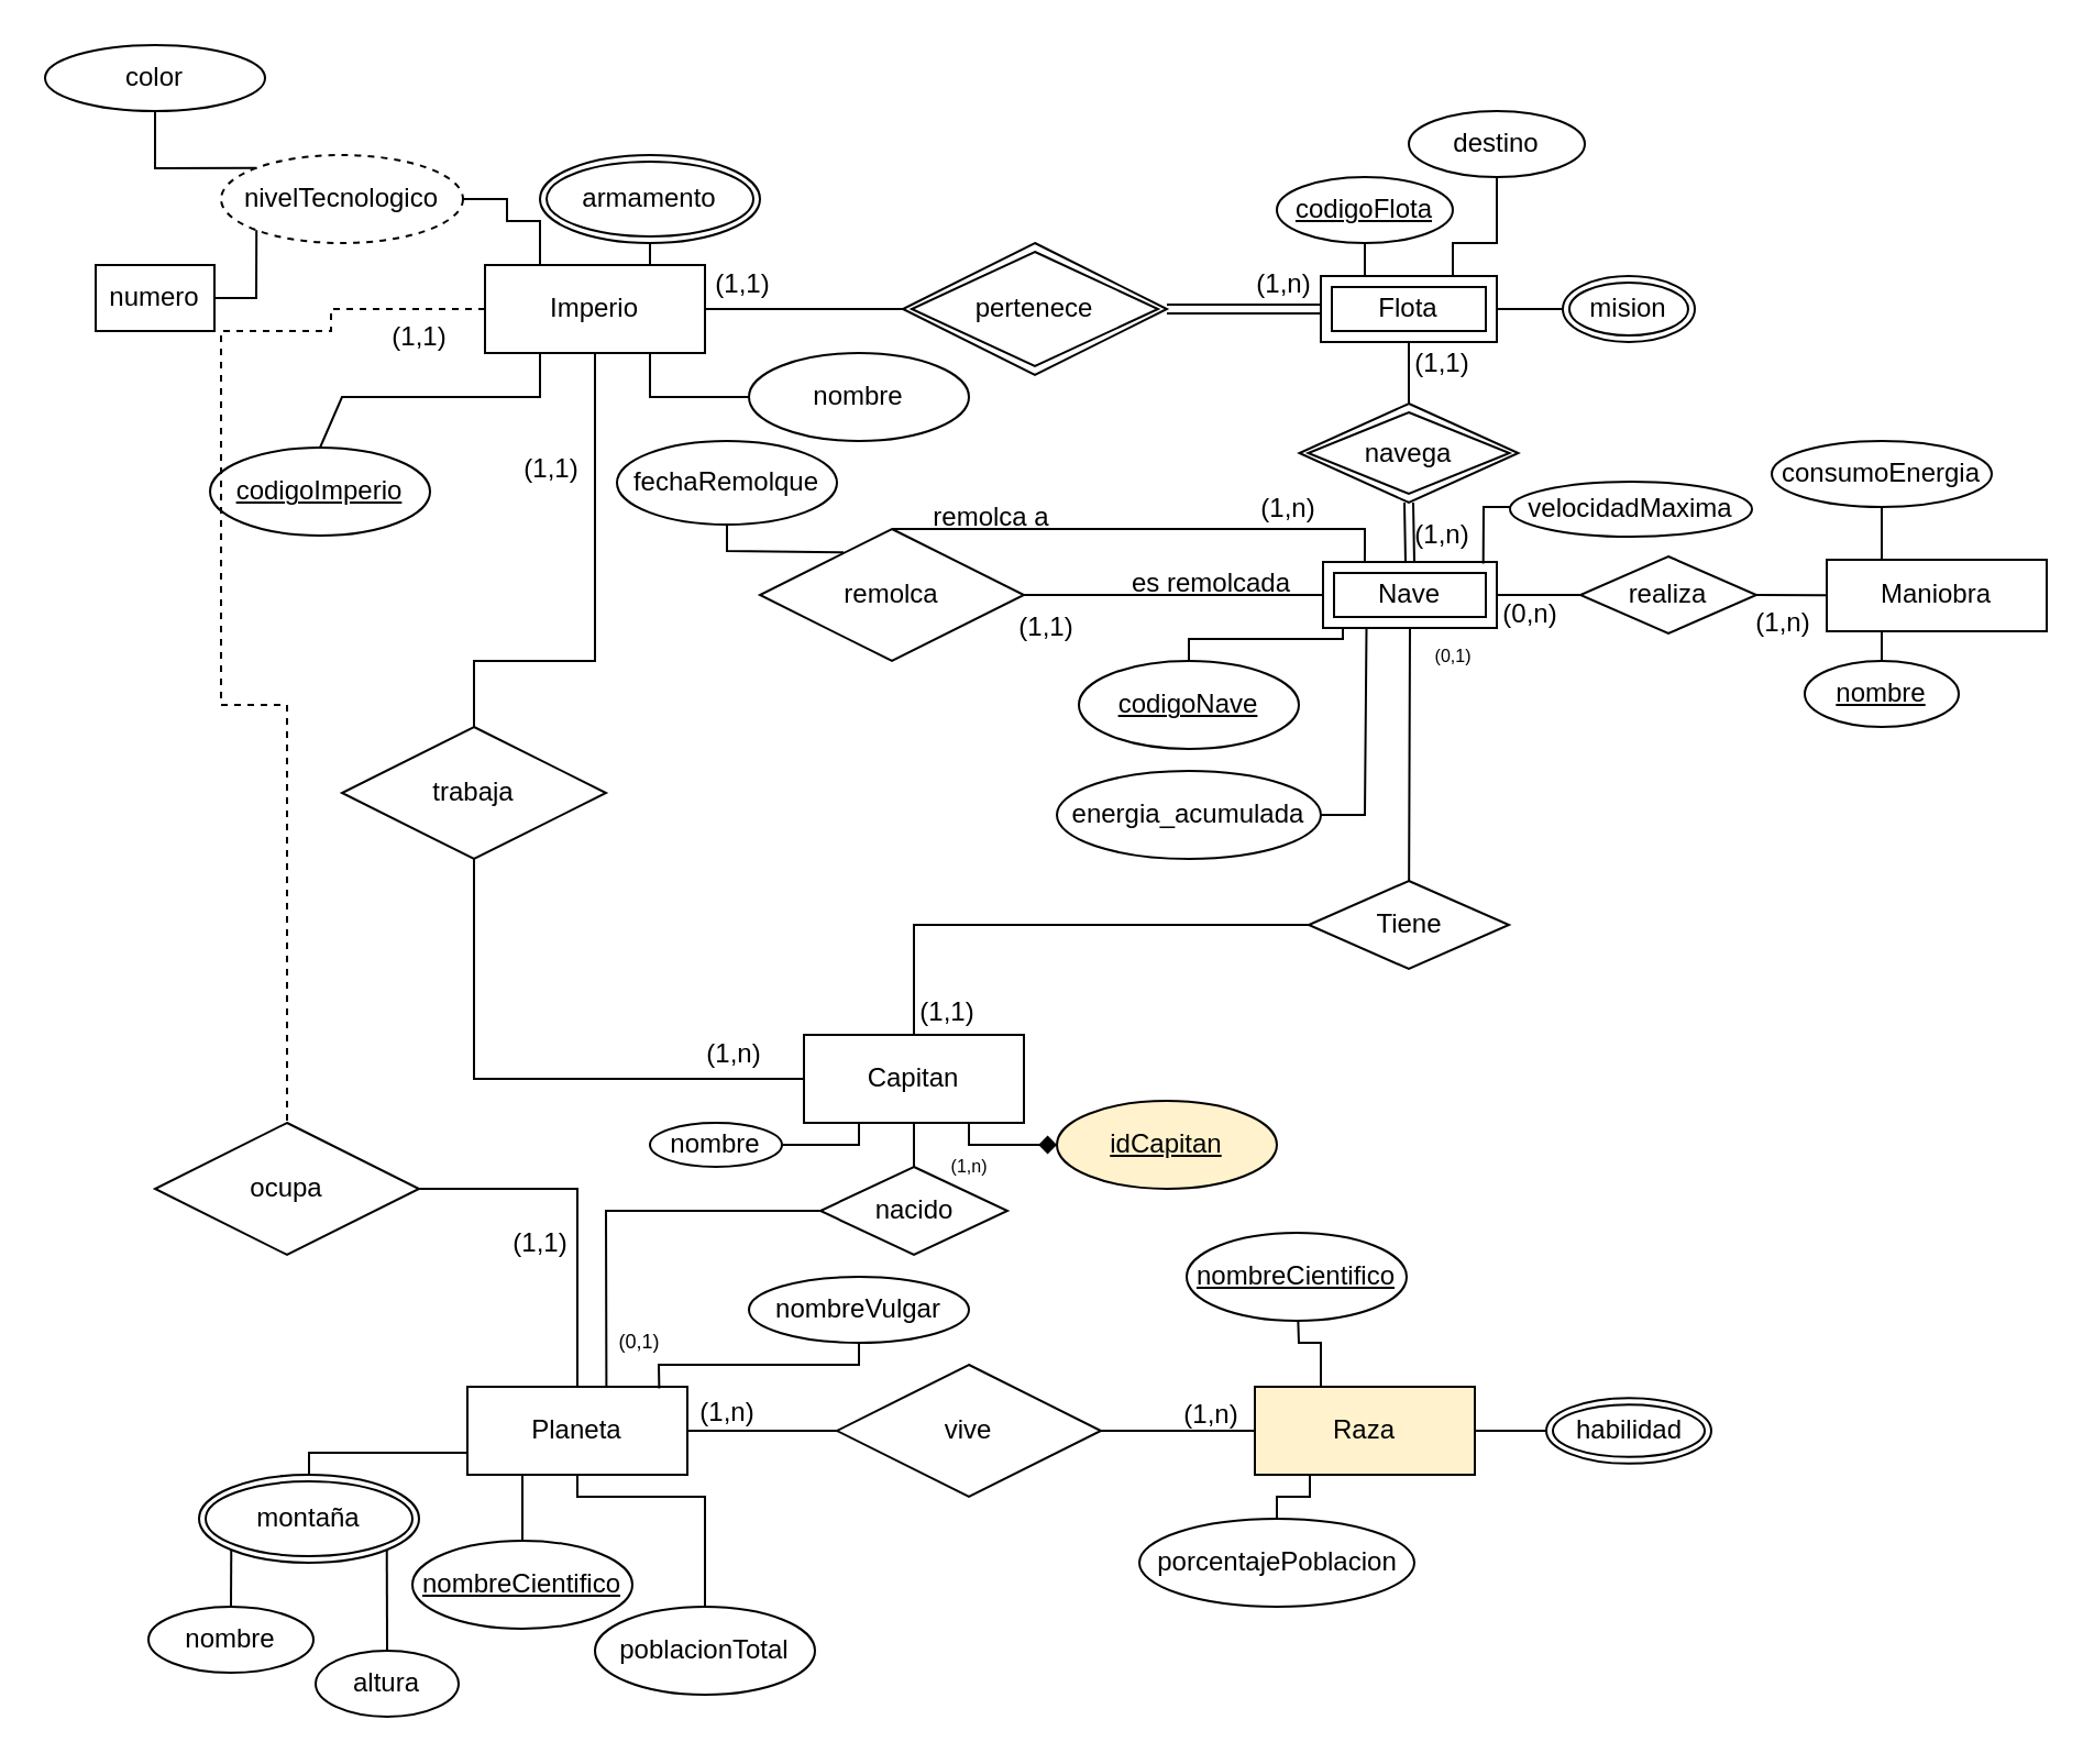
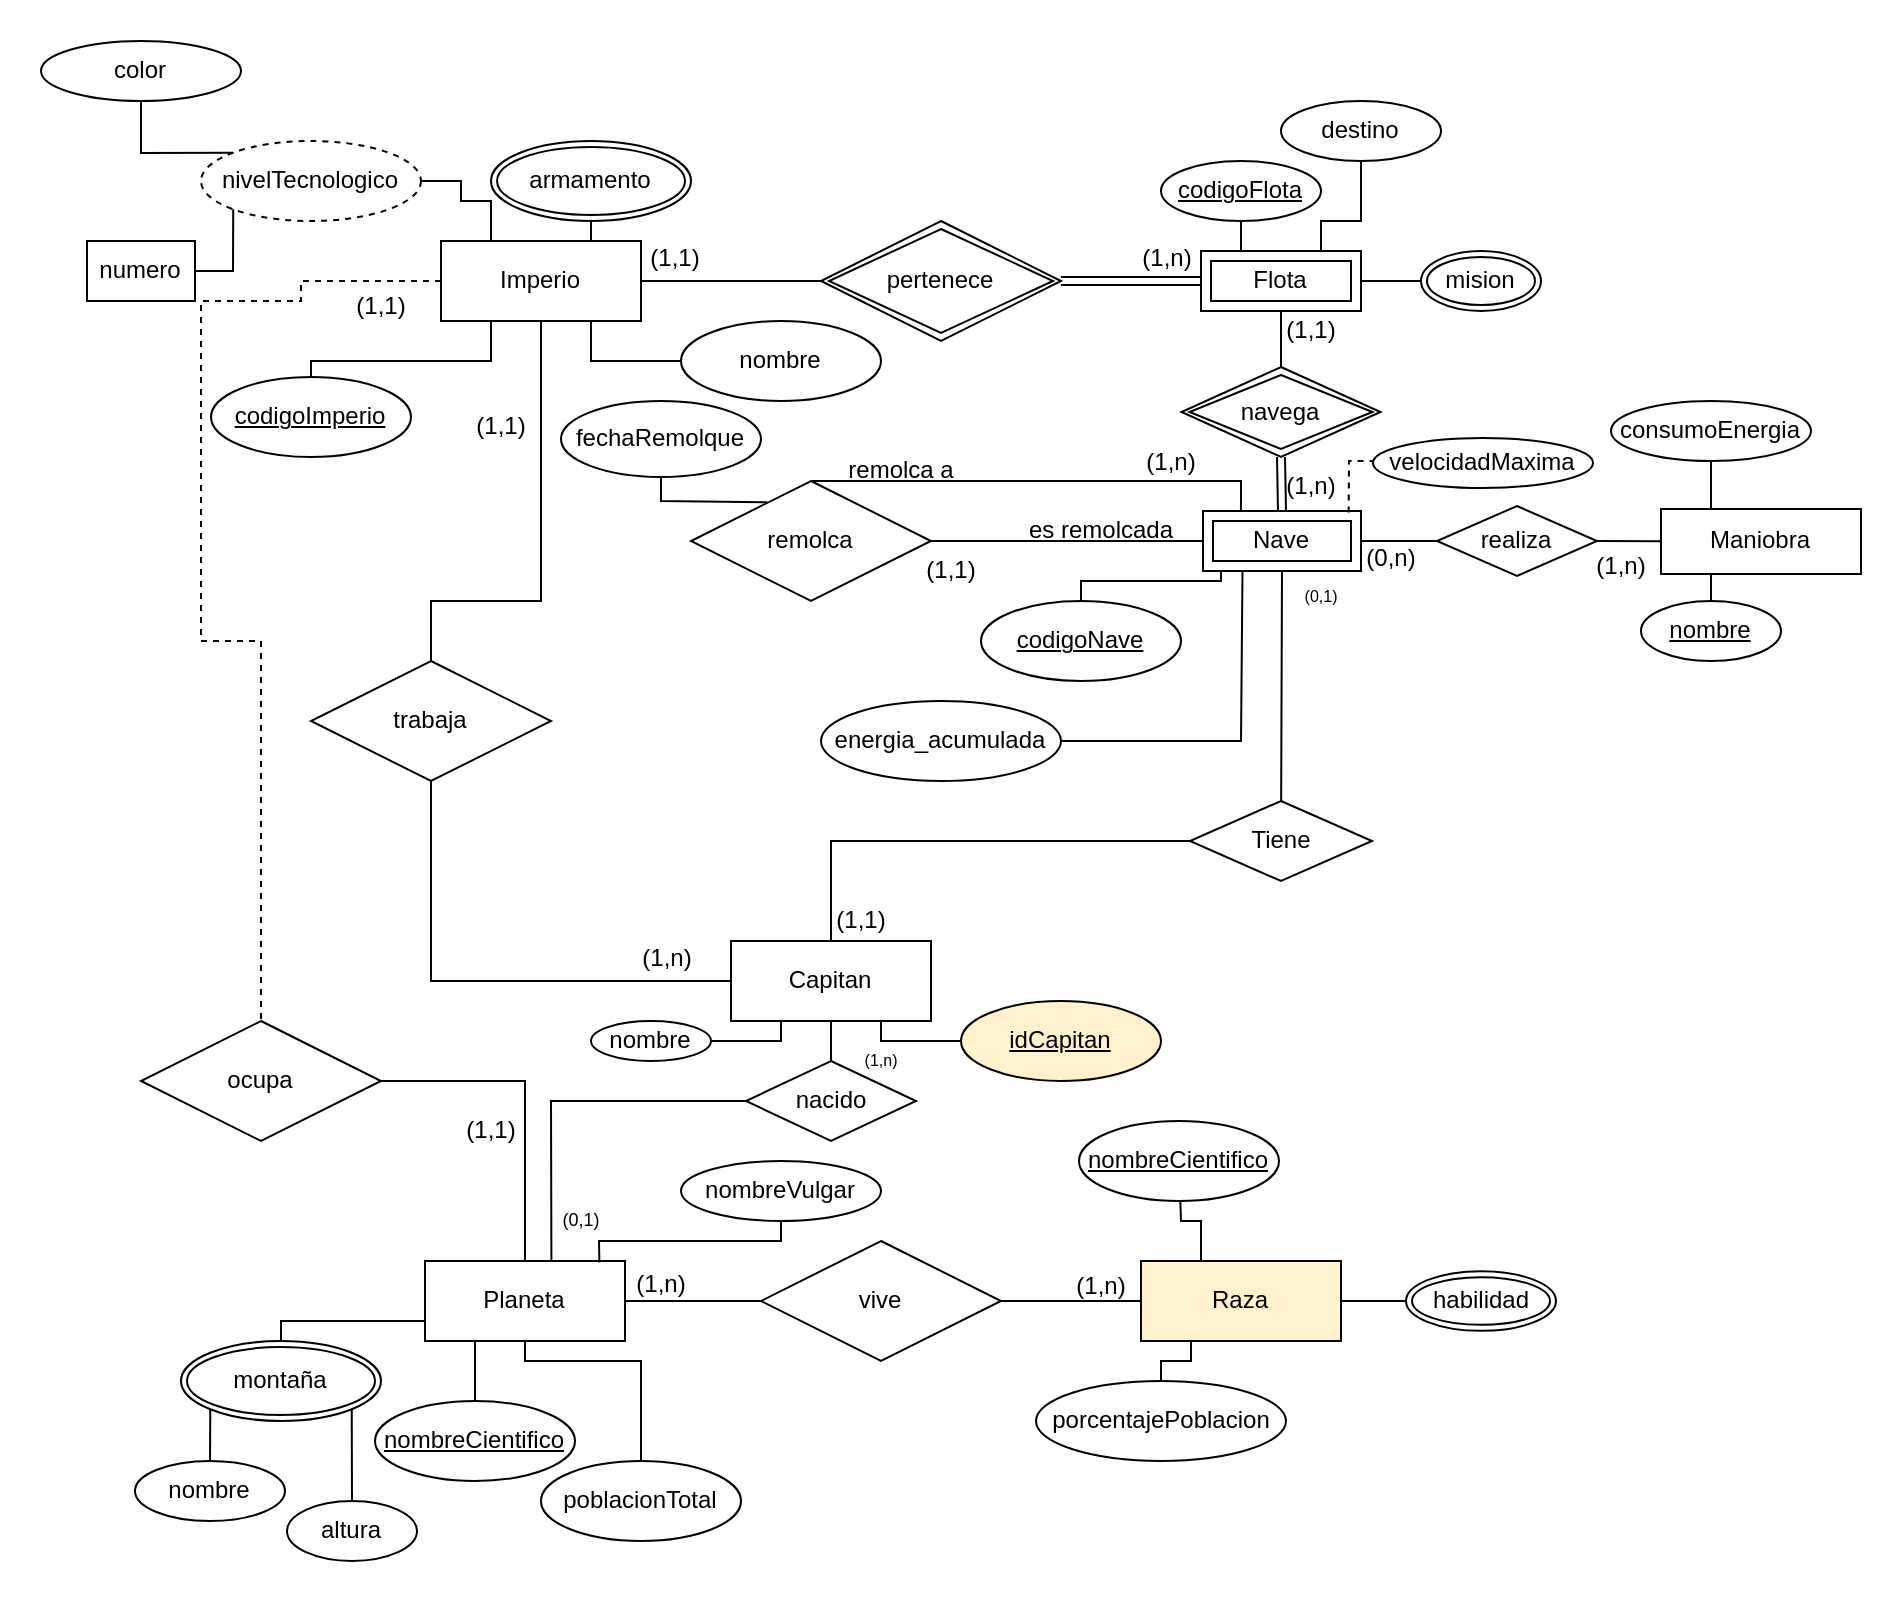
- <mxCell id="4" value="codigoImperio" style="ellipse;whiteSpace=wrap;html=1;align=center;fontStyle=4;" parent="1" vertex="1"><mxGeometry x="95" y="203" width="100" height="40" as="geometry" /></mxCell>
+ <mxCell id="4" value="codigoImperio" style="ellipse;whiteSpace=wrap;html=1;align=center;fontStyle=4;" parent="1" vertex="1"><mxGeometry x="105" y="188" width="100" height="40" as="geometry" /></mxCell>
- <mxCell id="31" value="" style="endArrow=none;html=1;rounded=0;exitX=0.922;exitY=0.024;exitDx=0;exitDy=0;exitPerimeter=0;" parent="1" source="27" target="32" edge="1"><mxGeometry relative="1" as="geometry"><mxPoint x="560" y="180" as="sourcePoint" /><mxPoint x="730" y="263" as="targetPoint" /><Array as="points"><mxPoint x="674" y="230" /><mxPoint x="750" y="230" /></Array></mxGeometry></mxCell>
+ <mxCell id="31" value="" style="endArrow=none;html=1;rounded=0;exitX=0.922;exitY=0.024;exitDx=0;exitDy=0;exitPerimeter=0;dashed=1;" parent="1" source="27" target="32" edge="1"><mxGeometry relative="1" as="geometry"><mxPoint x="560" y="180" as="sourcePoint" /><mxPoint x="730" y="263" as="targetPoint" /><Array as="points"><mxPoint x="674" y="230" /><mxPoint x="750" y="230" /></Array></mxGeometry></mxCell>
- <mxCell id="38" value="energia_acumulada" style="ellipse;whiteSpace=wrap;html=1;align=center;" parent="1" vertex="1"><mxGeometry x="480" y="350" width="120" height="40" as="geometry" /></mxCell>
+ <mxCell id="38" value="energia_acumulada" style="ellipse;whiteSpace=wrap;html=1;align=center;" parent="1" vertex="1"><mxGeometry x="410" y="350" width="120" height="40" as="geometry" /></mxCell>
- <mxCell id="52" value="" style="endArrow=diamond;html=1;rounded=0;exitX=0.75;exitY=1;exitDx=0;exitDy=0;entryX=0;entryY=0.5;entryDx=0;entryDy=0;" parent="1" source="43" target="53" edge="1"><mxGeometry relative="1" as="geometry"><mxPoint x="485" y="494" as="sourcePoint" /><mxPoint x="515" y="554" as="targetPoint" /><Array as="points"><mxPoint x="440" y="520" /></Array></mxGeometry></mxCell>
+ <mxCell id="52" value="" style="endArrow=none;html=1;rounded=0;exitX=0.75;exitY=1;exitDx=0;exitDy=0;entryX=0;entryY=0.5;entryDx=0;entryDy=0;" parent="1" source="43" target="53" edge="1"><mxGeometry relative="1" as="geometry"><mxPoint x="485" y="494" as="sourcePoint" /><mxPoint x="515" y="554" as="targetPoint" /><Array as="points"><mxPoint x="440" y="520" /></Array></mxGeometry></mxCell>
